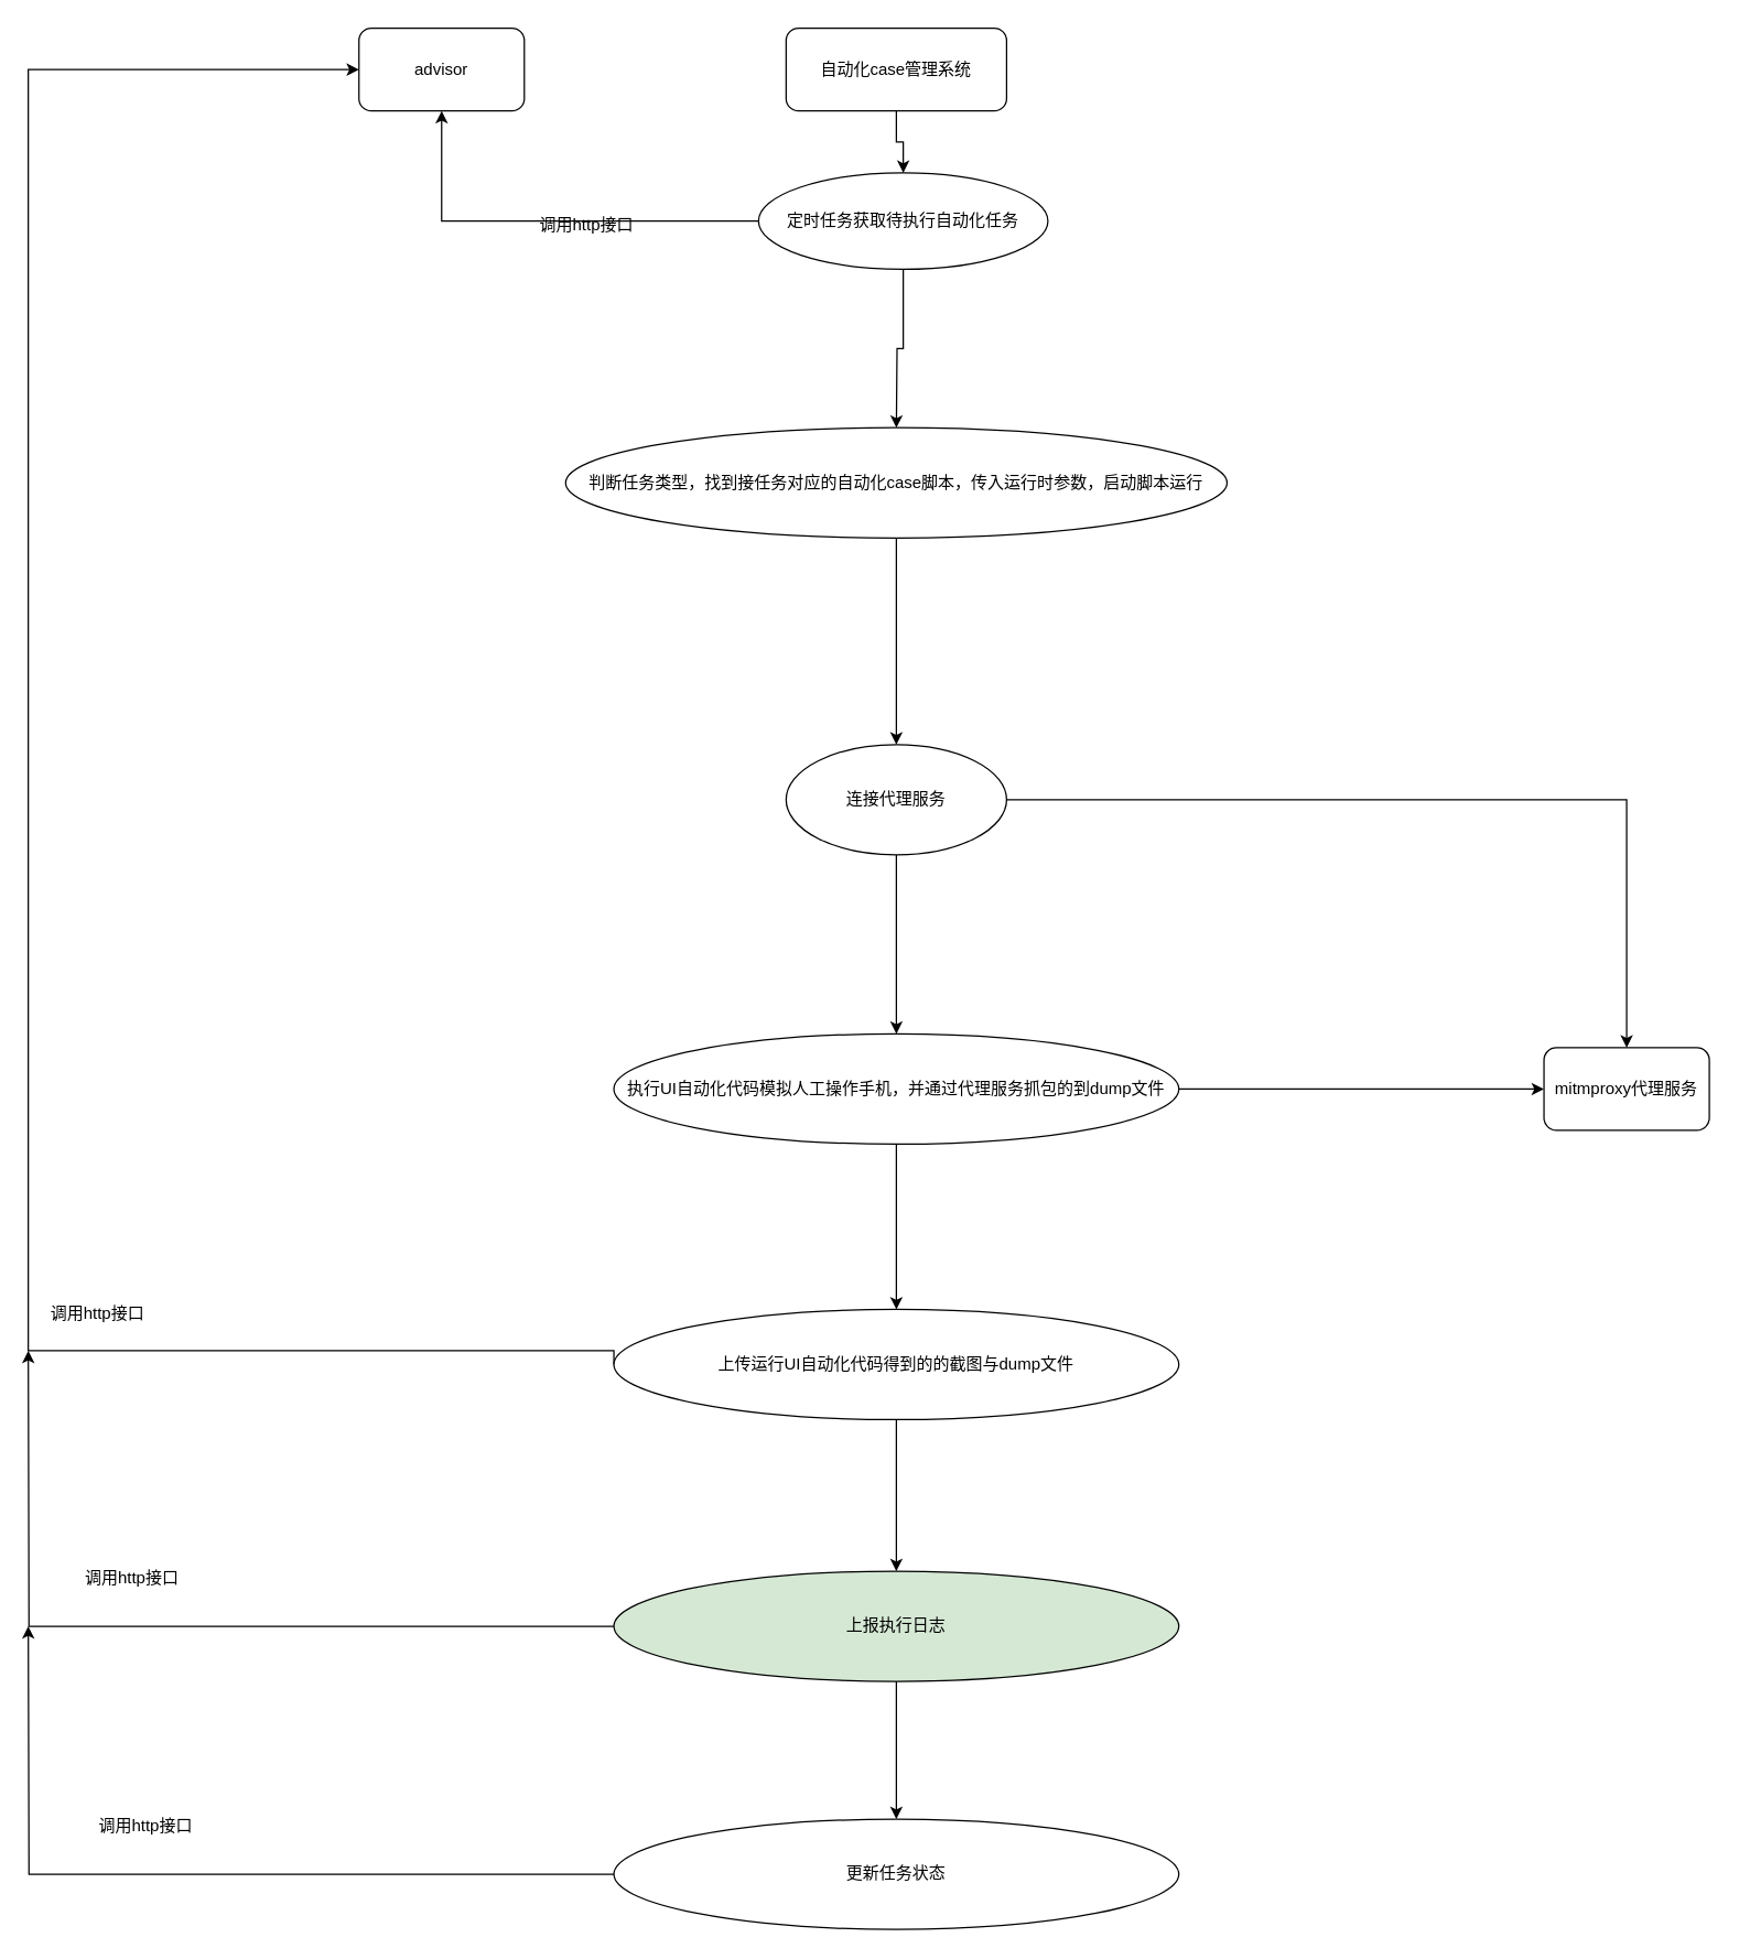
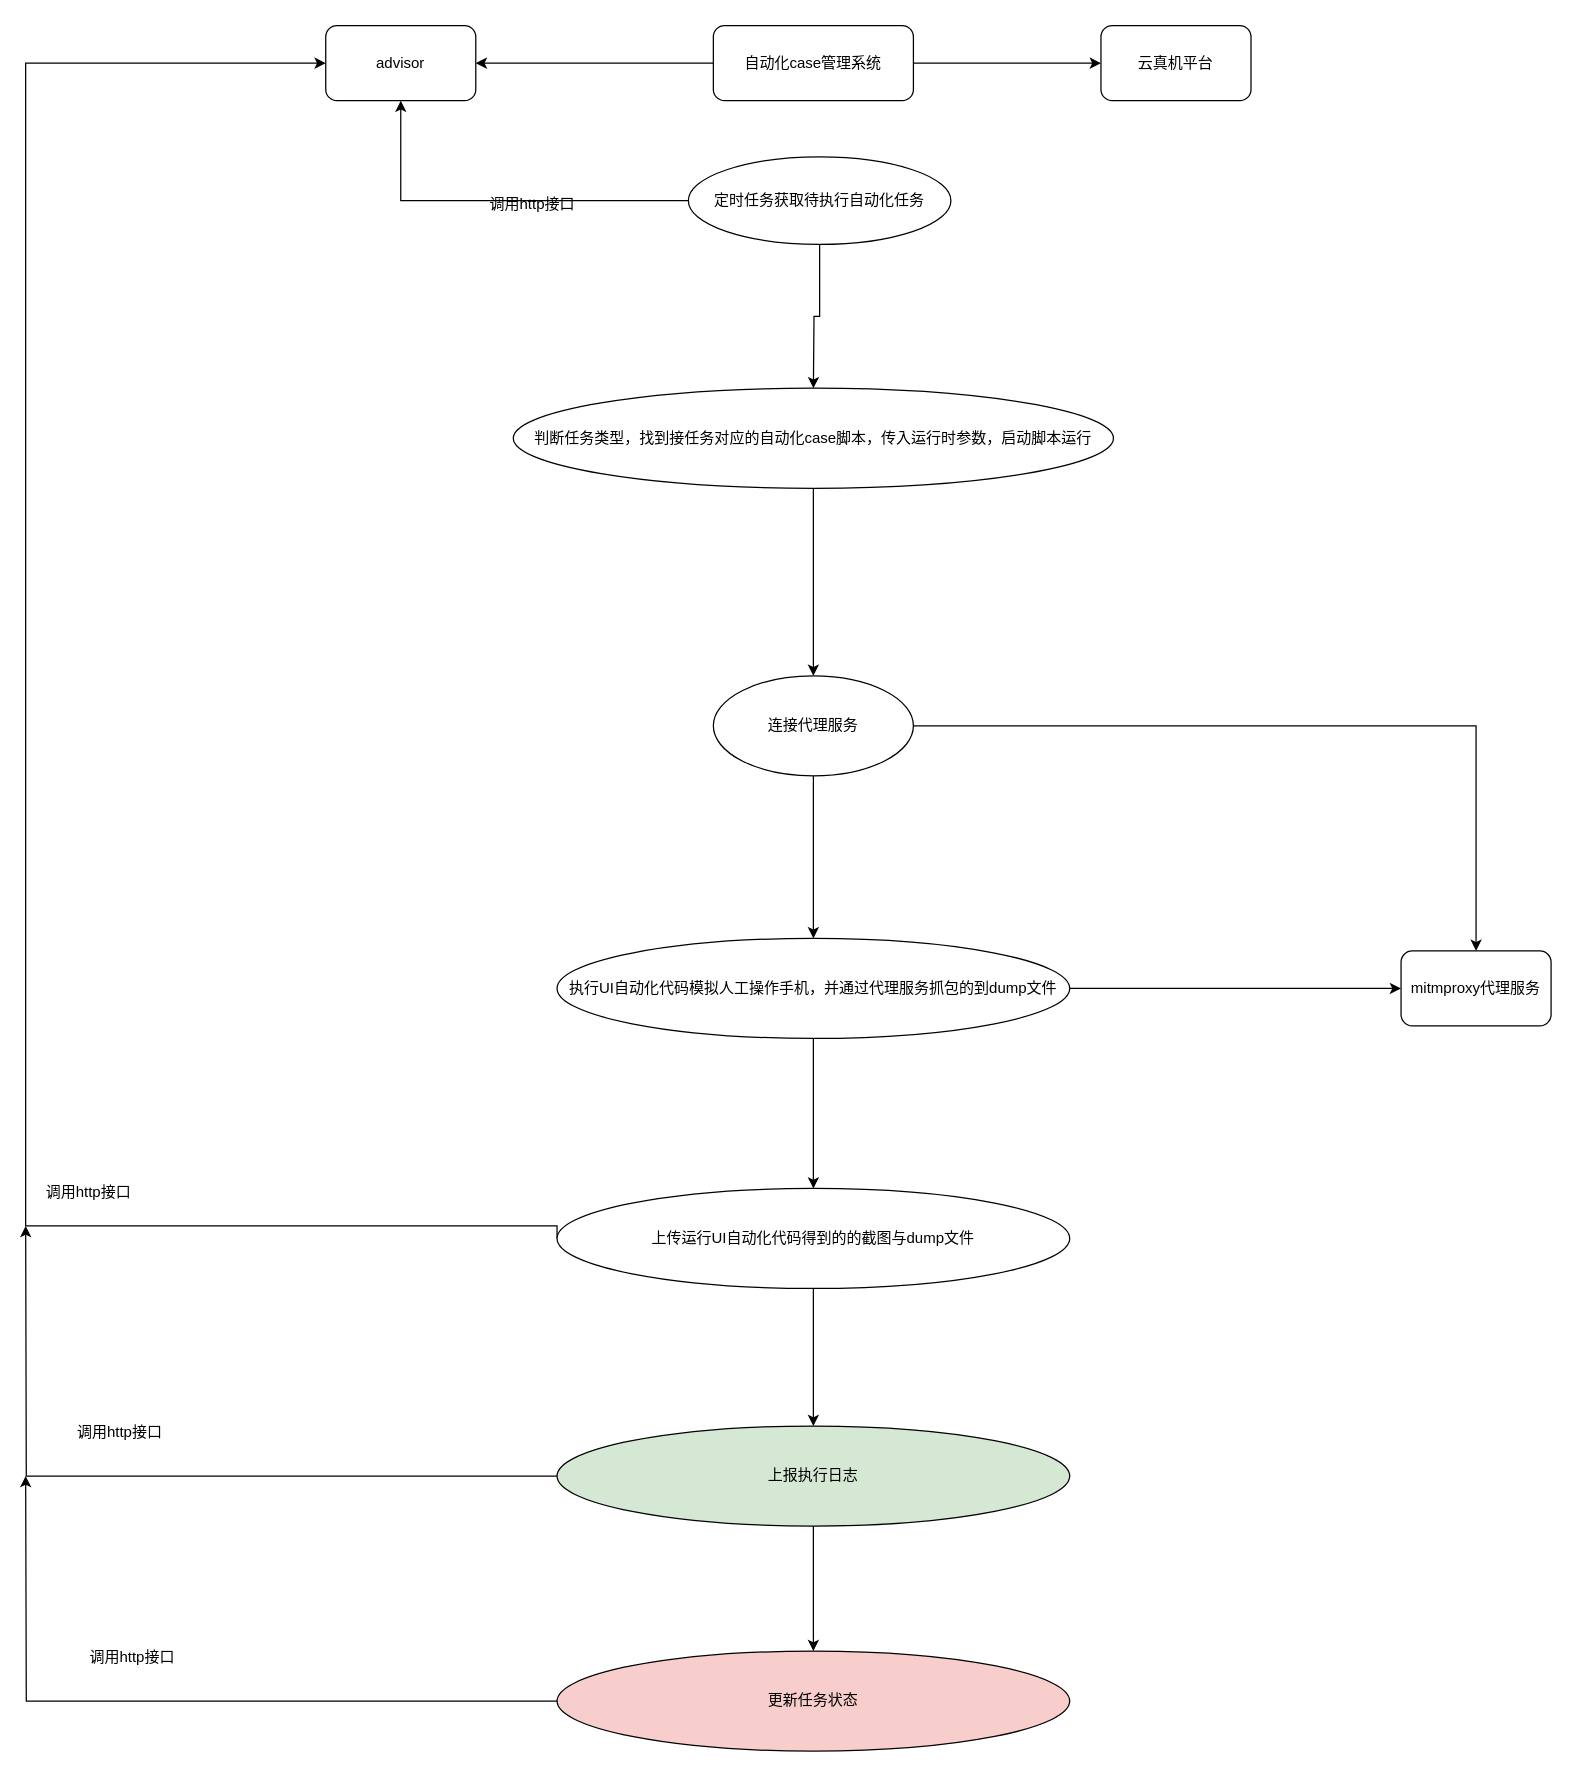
+ <mxCell id="4" style="edgeStyle=orthogonalEdgeStyle;rounded=0;orthogonalLoop=1;jettySize=auto;html=1;entryX=0;entryY=0.5;entryDx=0;entryDy=0;" edge="1" parent="1" source="5" target="6"><mxGeometry relative="1" as="geometry" /></mxCell>
+ <mxCell id="6" value="云真机平台" style="rounded=1;whiteSpace=wrap;html=1;" vertex="1" parent="1"><mxGeometry x="880" y="20" width="120" height="60" as="geometry" /></mxCell>
- <mxCell id="3" style="edgeStyle=orthogonalEdgeStyle;rounded=0;orthogonalLoop=1;jettySize=auto;html=1;" edge="1" parent="1" source="5" target="9"><mxGeometry relative="1" as="geometry" /></mxCell>
+ <mxCell id="3" style="edgeStyle=orthogonalEdgeStyle;rounded=0;orthogonalLoop=1;jettySize=auto;html=1;" edge="1" parent="1" source="5" target="2"><mxGeometry relative="1" as="geometry" /></mxCell>
- <mxCell id="28" value="更新任务状态" style="ellipse;whiteSpace=wrap;html=1;" vertex="1" parent="1"><mxGeometry x="445" y="1320" width="410" height="80" as="geometry" /></mxCell>
+ <mxCell id="28" value="更新任务状态" style="ellipse;whiteSpace=wrap;html=1;fillColor=#f8cecc;" vertex="1" parent="1"><mxGeometry x="445" y="1320" width="410" height="80" as="geometry" /></mxCell>
